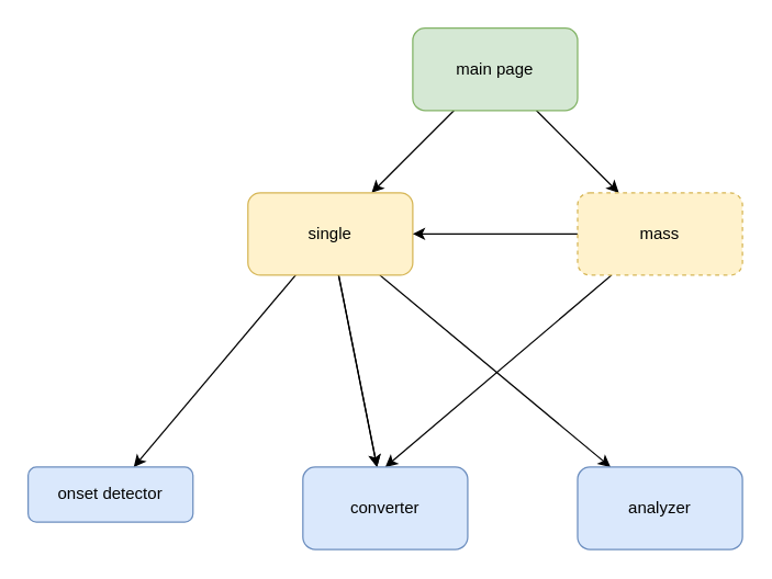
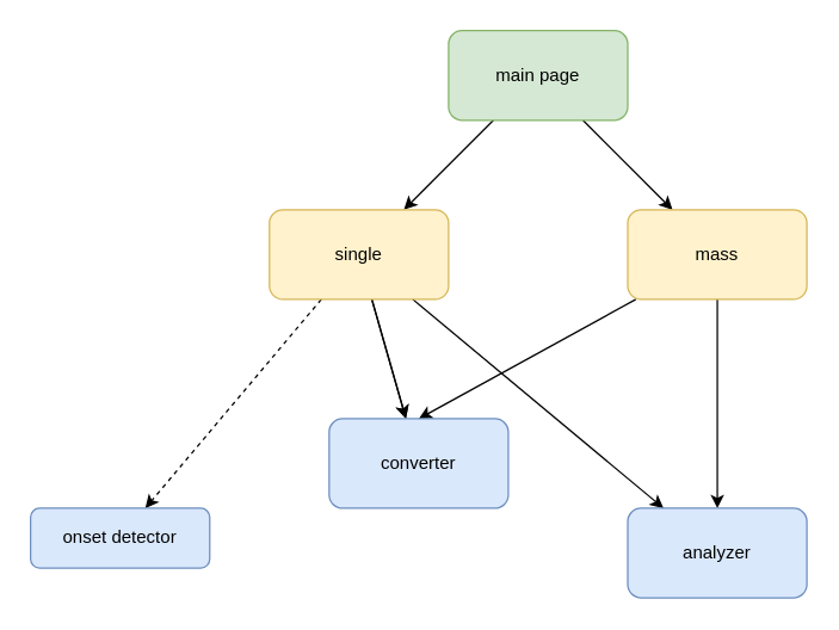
- <mxCell id="11" style="edgeStyle=none;rounded=0;orthogonalLoop=1;jettySize=auto;html=1;" parent="1" source="12" target="9" edge="1"><mxGeometry relative="1" as="geometry" /></mxCell>
+ <mxCell id="11" style="edgeStyle=none;rounded=0;orthogonalLoop=1;jettySize=auto;html=1;" parent="1" source="12" target="15" edge="1"><mxGeometry relative="1" as="geometry" /></mxCell>
- <mxCell id="12" value="mass" style="rounded=1;whiteSpace=wrap;html=1;fillColor=#fff2cc;strokeColor=#d6b656;dashed=1;" parent="1" vertex="1"><mxGeometry x="420" y="140" width="120" height="60" as="geometry" /></mxCell>
+ <mxCell id="12" value="mass" style="rounded=1;whiteSpace=wrap;html=1;fillColor=#fff2cc;strokeColor=#d6b656;" parent="1" vertex="1"><mxGeometry x="420" y="140" width="120" height="60" as="geometry" /></mxCell>
- <mxCell id="7" value="" style="edgeStyle=none;rounded=0;orthogonalLoop=1;jettySize=auto;html=1;" parent="1" source="9" target="14" edge="1"><mxGeometry relative="1" as="geometry" /></mxCell>
+ <mxCell id="7" value="" style="edgeStyle=none;rounded=0;orthogonalLoop=1;jettySize=auto;html=1;dashed=1;" parent="1" source="9" target="14" edge="1"><mxGeometry relative="1" as="geometry" /></mxCell>
- <mxCell id="13" value="converter" style="rounded=1;whiteSpace=wrap;html=1;fillColor=#dae8fc;strokeColor=#6c8ebf;" parent="1" vertex="1"><mxGeometry x="220" y="340" width="120" height="60" as="geometry" /></mxCell>
+ <mxCell id="13" value="converter" style="rounded=1;whiteSpace=wrap;html=1;fillColor=#dae8fc;strokeColor=#6c8ebf;" parent="1" vertex="1"><mxGeometry x="220" y="280" width="120" height="60" as="geometry" /></mxCell>
